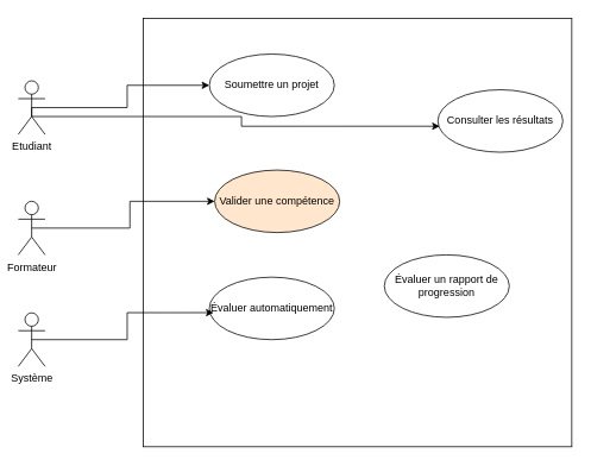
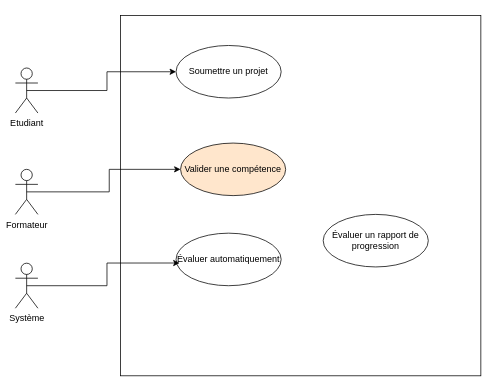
- <mxCell id="9" value="Consulter les résultats" style="ellipse;whiteSpace=wrap;html=1;" vertex="1" parent="1"><mxGeometry x="490" y="100" width="140" height="70" as="geometry" /></mxCell>
- <mxCell id="14" style="edgeStyle=orthogonalEdgeStyle;rounded=0;orthogonalLoop=1;jettySize=auto;html=1;exitX=0.5;exitY=0.5;exitDx=0;exitDy=0;exitPerimeter=0;entryX=0.015;entryY=0.584;entryDx=0;entryDy=0;entryPerimeter=0;" edge="1" parent="1" source="2" target="9"><mxGeometry relative="1" as="geometry"><Array as="points"><mxPoint x="35" y="130" /><mxPoint x="270" y="130" /><mxPoint x="270" y="141" /></Array></mxGeometry></mxCell>
